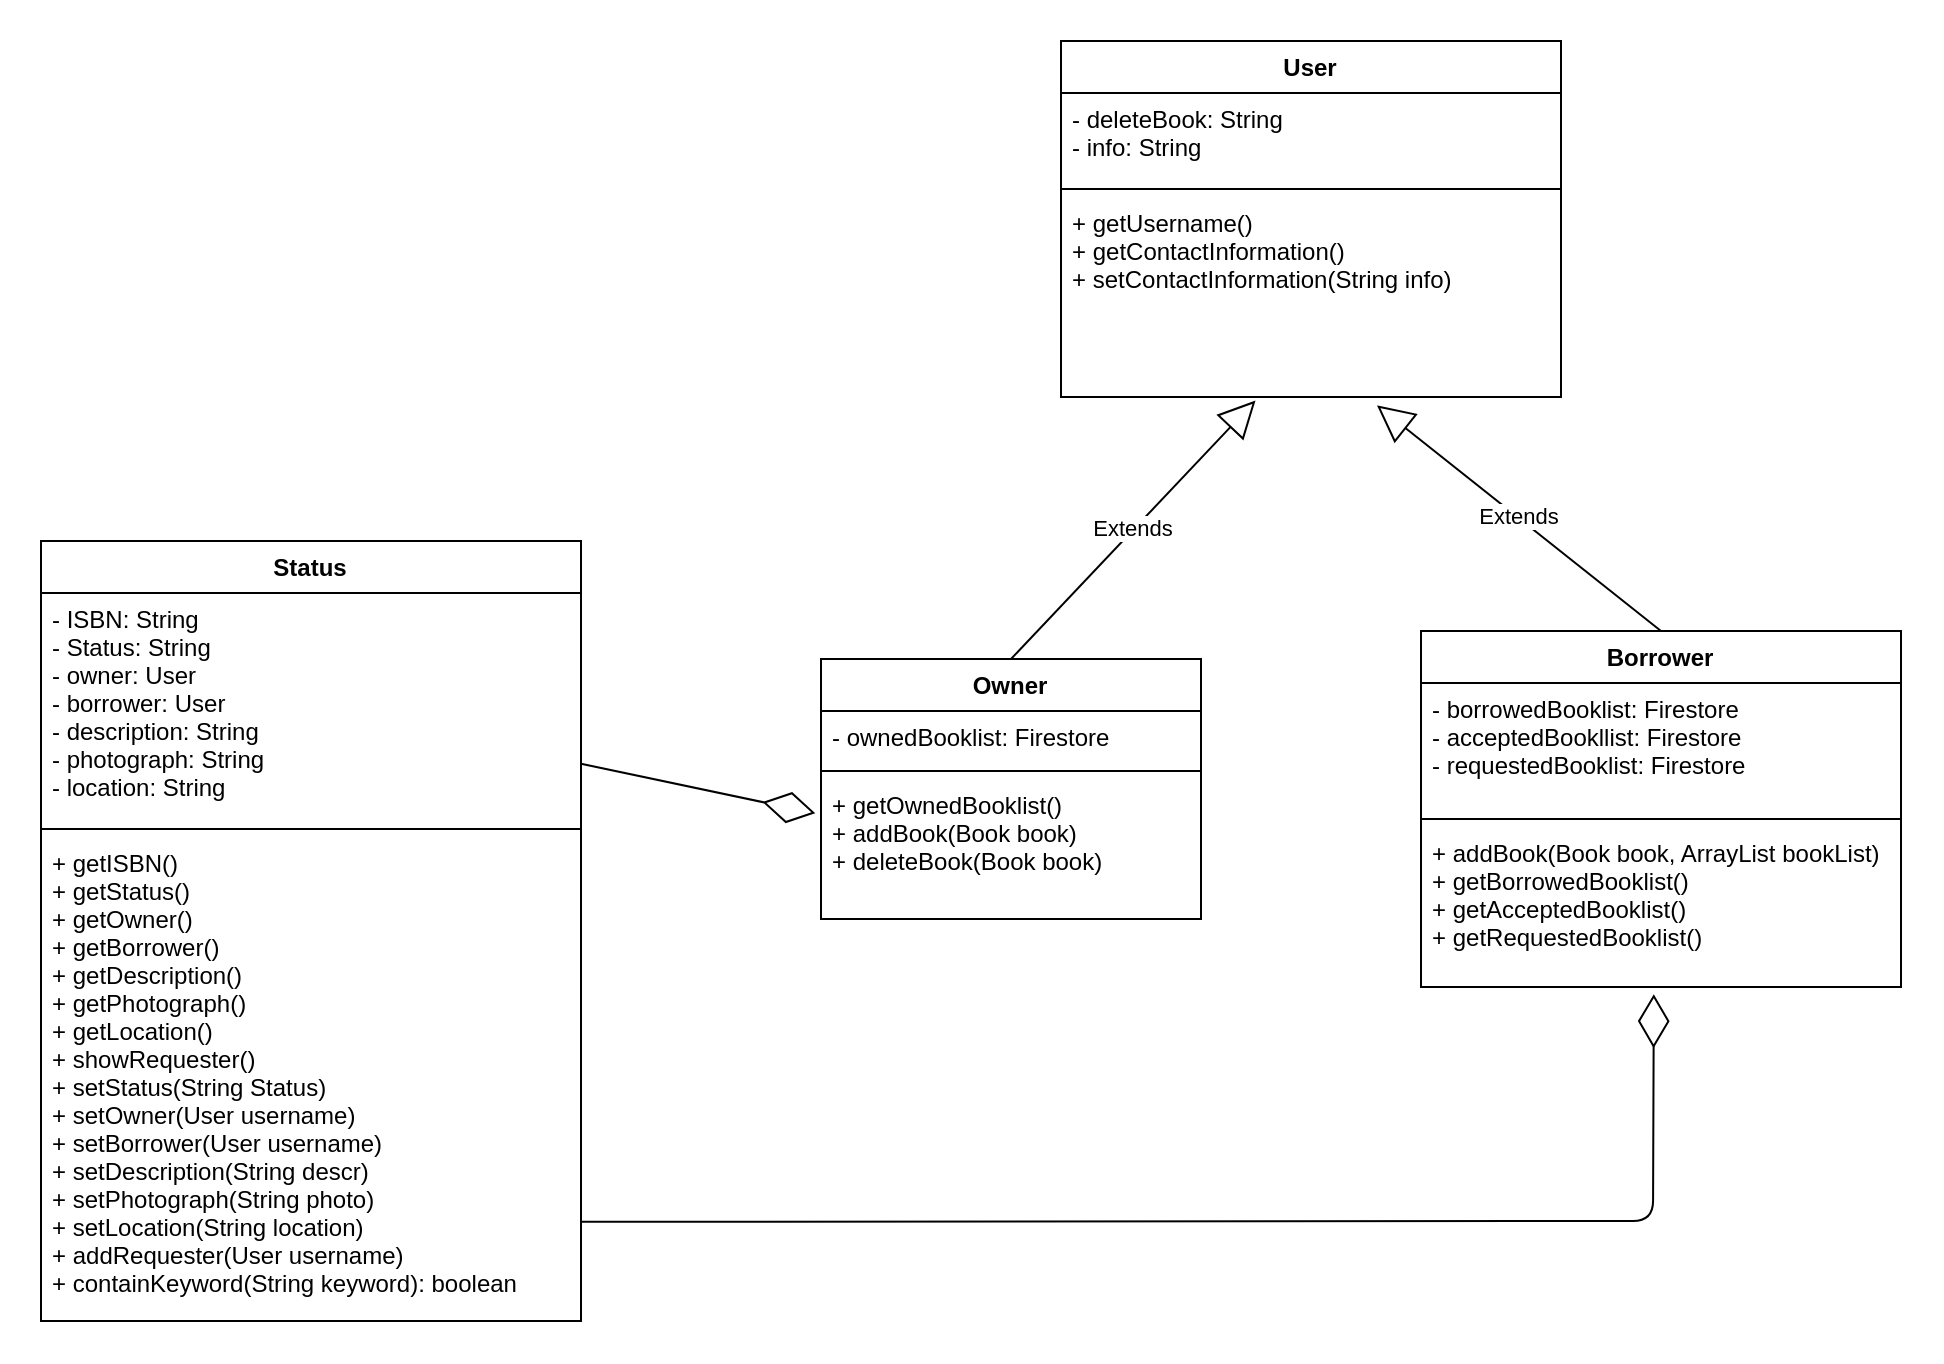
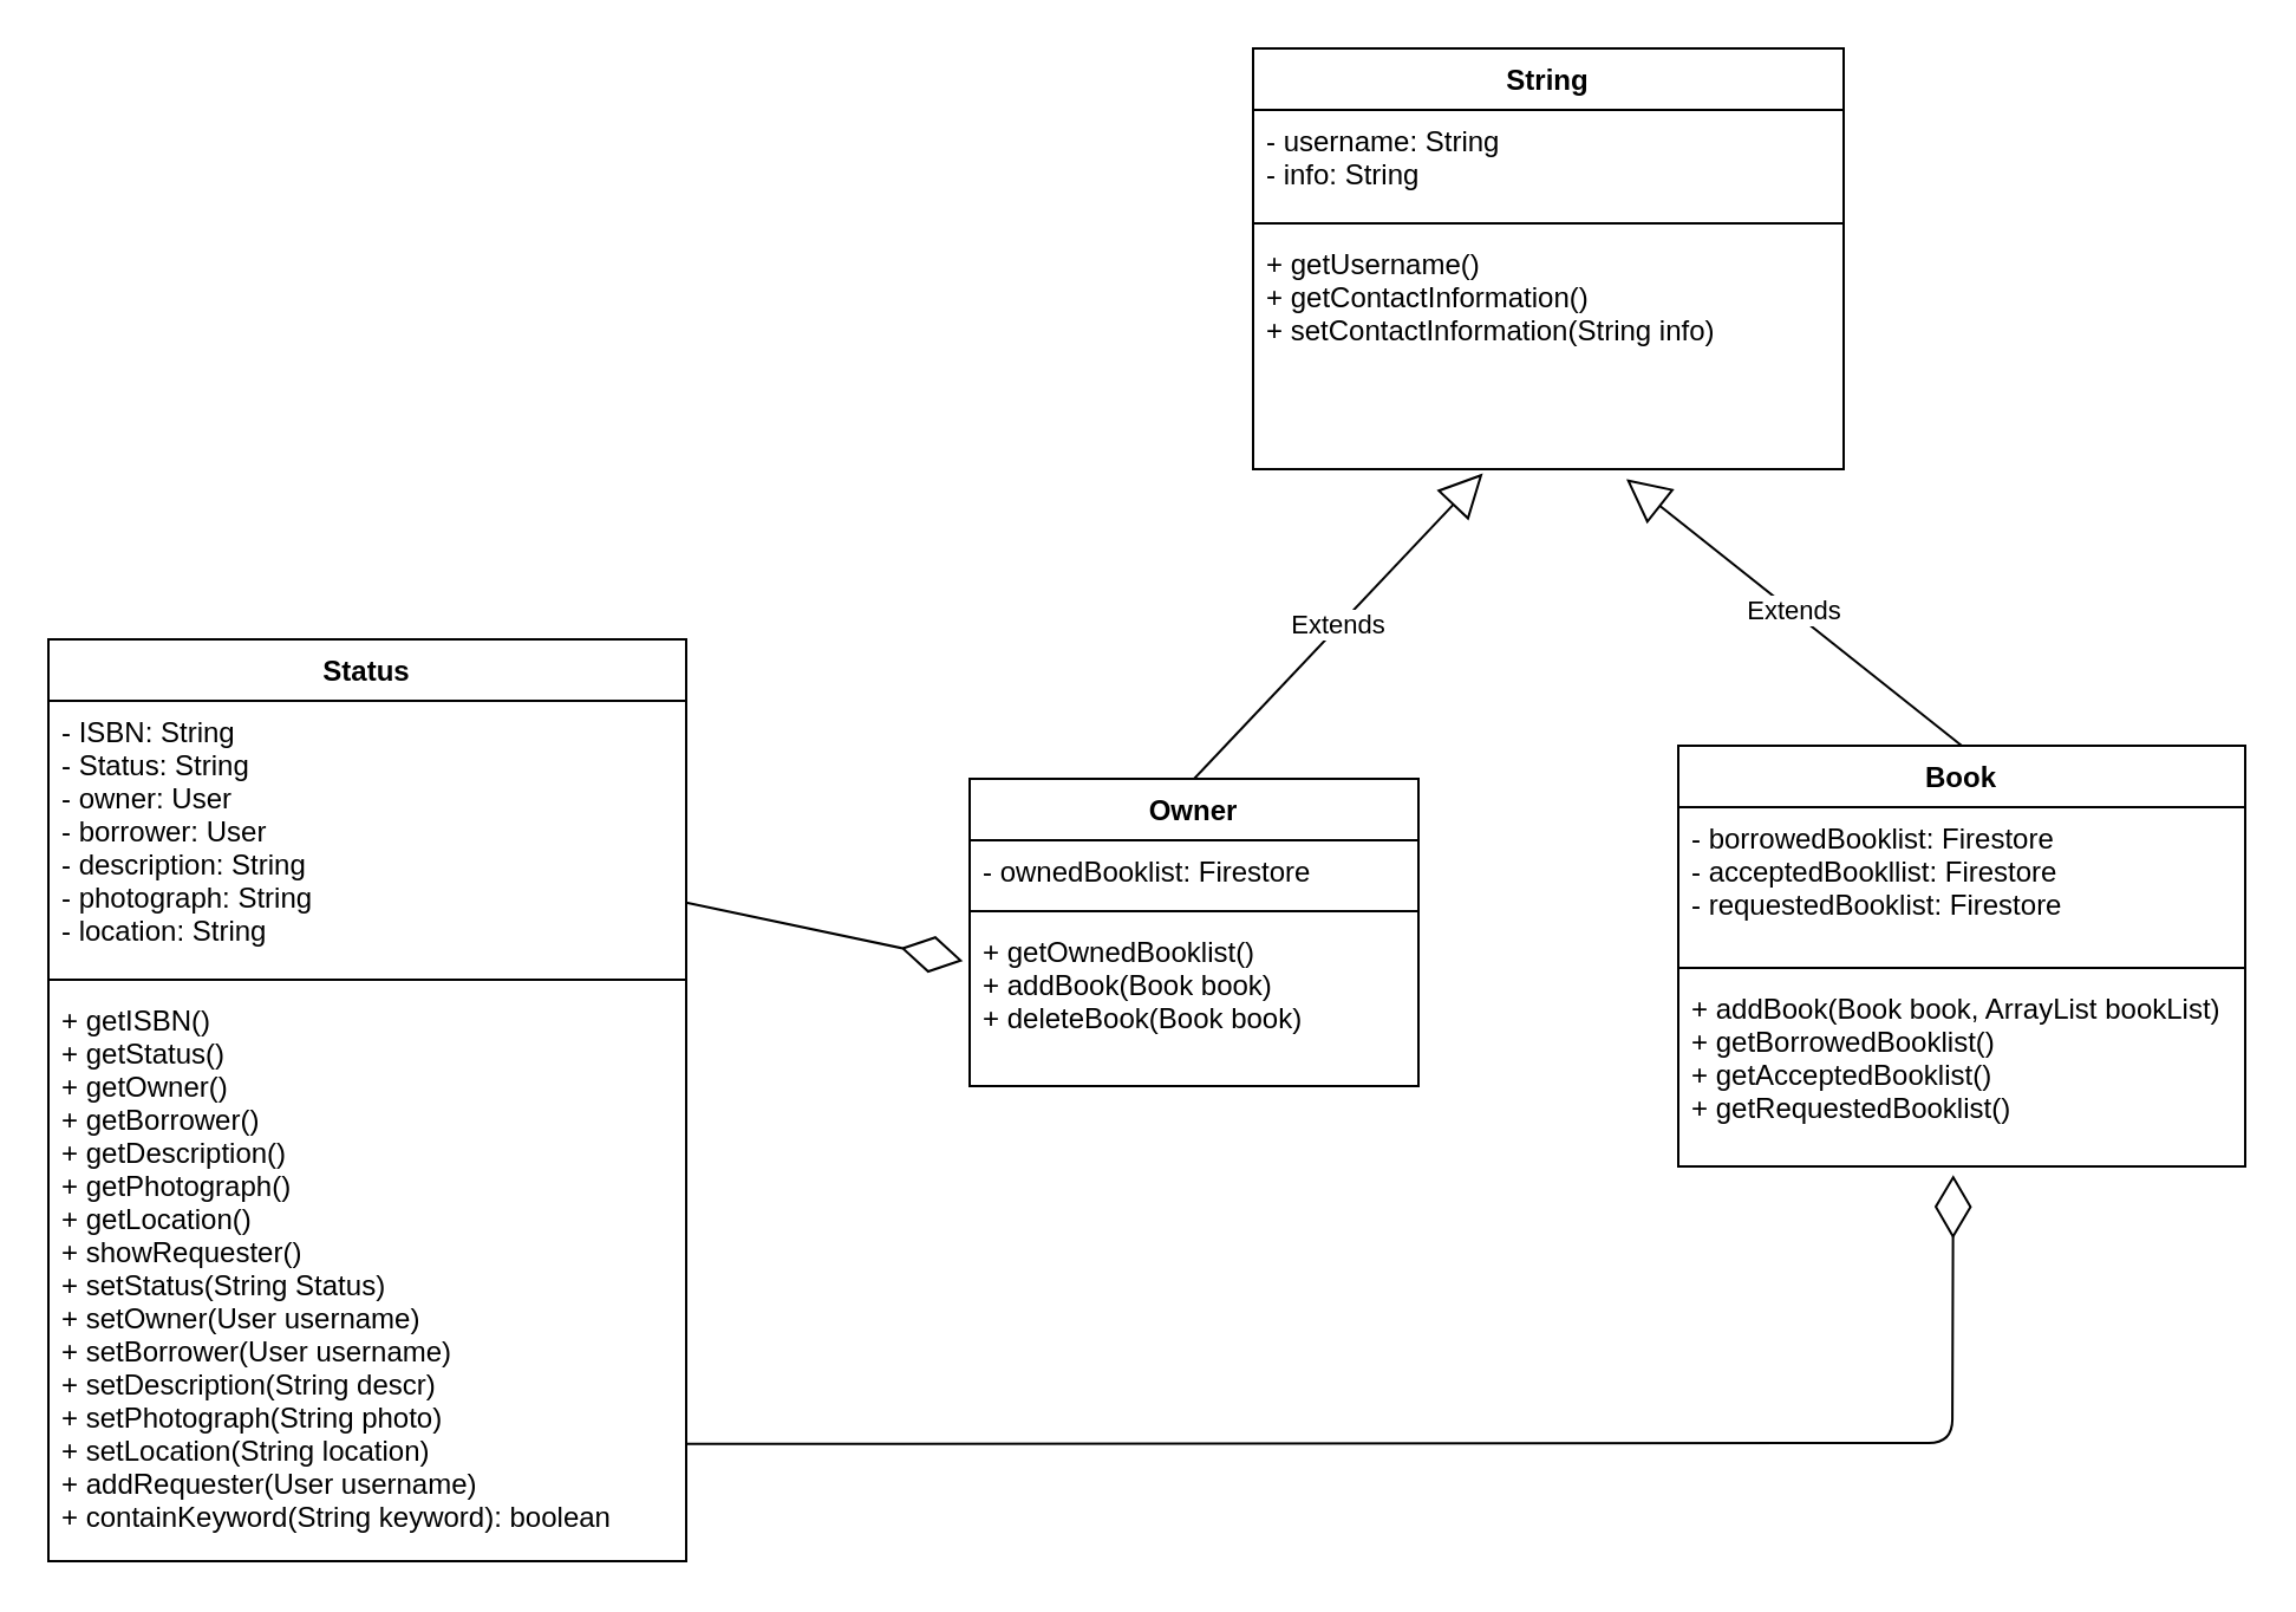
- <mxCell id="2" value="User" style="swimlane;fontStyle=1;align=center;verticalAlign=top;childLayout=stackLayout;horizontal=1;startSize=26;horizontalStack=0;resizeParent=1;resizeParentMax=0;resizeLast=0;collapsible=1;marginBottom=0;" parent="1" vertex="1"><mxGeometry x="530" y="20" width="250" height="178" as="geometry" /></mxCell>
+ <mxCell id="2" value="String" style="swimlane;fontStyle=1;align=center;verticalAlign=top;childLayout=stackLayout;horizontal=1;startSize=26;horizontalStack=0;resizeParent=1;resizeParentMax=0;resizeLast=0;collapsible=1;marginBottom=0;" parent="1" vertex="1"><mxGeometry x="530" y="20" width="250" height="178" as="geometry" /></mxCell>
- <mxCell id="3" value="- deleteBook: String&#10;- info: String" style="text;strokeColor=none;fillColor=none;align=left;verticalAlign=top;spacingLeft=4;spacingRight=4;overflow=hidden;rotatable=0;points=[[0,0.5],[1,0.5]];portConstraint=eastwest;" parent="2" vertex="1"><mxGeometry y="26" width="250" height="44" as="geometry" /></mxCell>
+ <mxCell id="3" value="- username: String&#10;- info: String" style="text;strokeColor=none;fillColor=none;align=left;verticalAlign=top;spacingLeft=4;spacingRight=4;overflow=hidden;rotatable=0;points=[[0,0.5],[1,0.5]];portConstraint=eastwest;" parent="2" vertex="1"><mxGeometry y="26" width="250" height="44" as="geometry" /></mxCell>
- <mxCell id="7" value="Borrower" style="swimlane;fontStyle=1;align=center;verticalAlign=top;childLayout=stackLayout;horizontal=1;startSize=26;horizontalStack=0;resizeParent=1;resizeParentMax=0;resizeLast=0;collapsible=1;marginBottom=0;" parent="1" vertex="1"><mxGeometry x="710" y="315" width="240" height="178" as="geometry" /></mxCell>
+ <mxCell id="7" value="Book" style="swimlane;fontStyle=1;align=center;verticalAlign=top;childLayout=stackLayout;horizontal=1;startSize=26;horizontalStack=0;resizeParent=1;resizeParentMax=0;resizeLast=0;collapsible=1;marginBottom=0;" parent="1" vertex="1"><mxGeometry x="710" y="315" width="240" height="178" as="geometry" /></mxCell>
